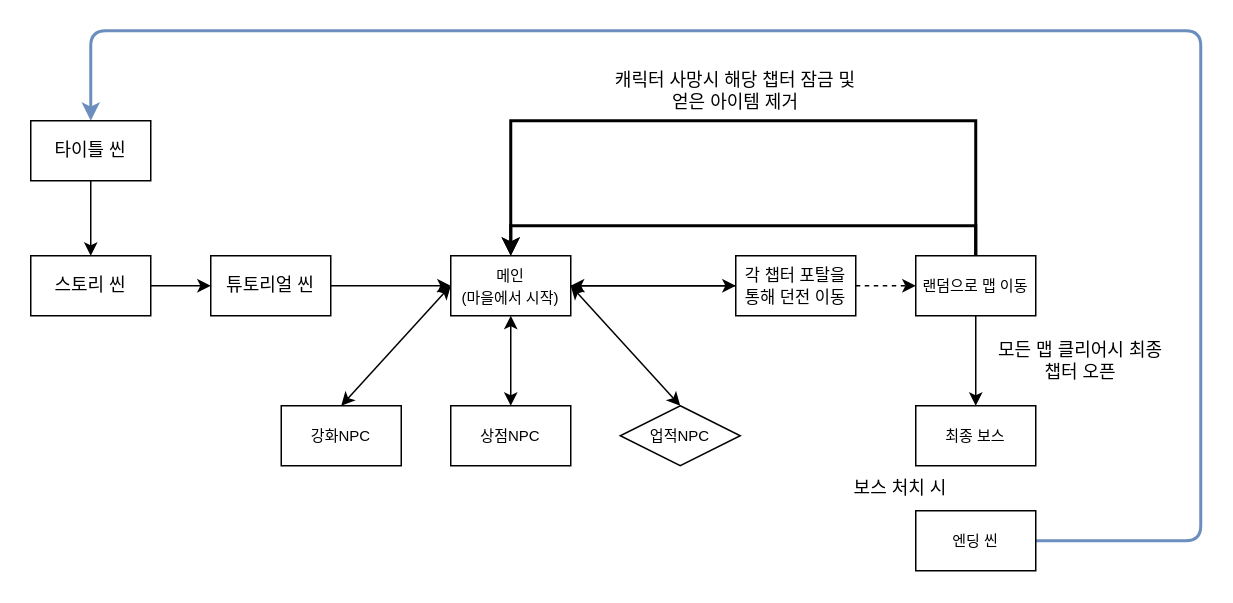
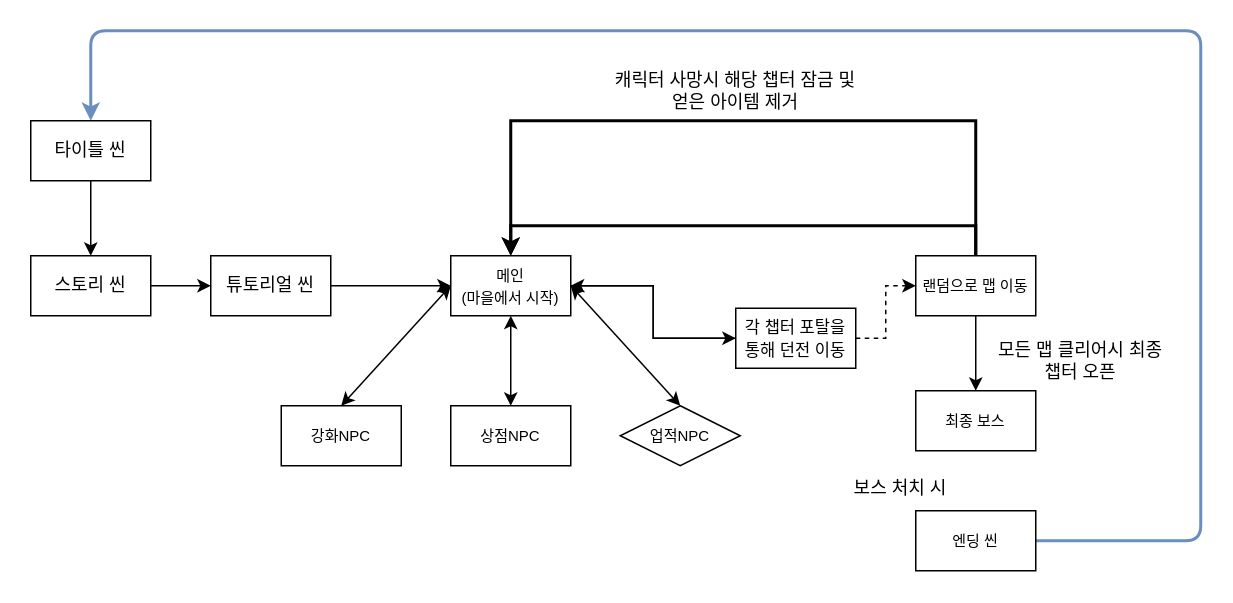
- <mxCell id="10" value="&lt;font style=&quot;font-size: 11px&quot;&gt;각 챕터 포탈을 통해 던전 이동&lt;/font&gt;" style="rounded=0;whiteSpace=wrap;html=1;" vertex="1" parent="1"><mxGeometry x="490" y="170" width="80" height="40" as="geometry" /></mxCell>
+ <mxCell id="10" value="&lt;font style=&quot;font-size: 11px&quot;&gt;각 챕터 포탈을 통해 던전 이동&lt;/font&gt;" style="rounded=0;whiteSpace=wrap;html=1;" vertex="1" parent="1"><mxGeometry x="490" y="205" width="80" height="40" as="geometry" /></mxCell>
- <mxCell id="23" value="&lt;font style=&quot;font-size: 10px&quot;&gt;최종 보스&lt;/font&gt;" style="rounded=0;whiteSpace=wrap;html=1;" vertex="1" parent="1"><mxGeometry x="610" y="270" width="80" height="40" as="geometry" /></mxCell>
+ <mxCell id="23" value="&lt;font style=&quot;font-size: 10px&quot;&gt;최종 보스&lt;/font&gt;" style="rounded=0;whiteSpace=wrap;html=1;" vertex="1" parent="1"><mxGeometry x="610" y="260" width="80" height="40" as="geometry" /></mxCell>
